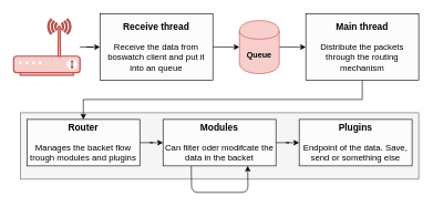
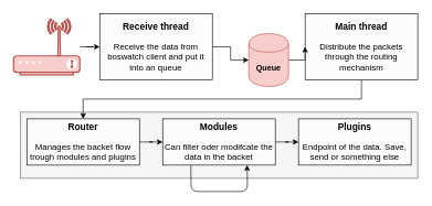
- <mxCell id="6" value="&lt;b&gt;Queue&lt;/b&gt;" style="shape=cylinder;whiteSpace=wrap;html=1;boundedLbl=1;backgroundOutline=1;strokeColor=#b85450;fillColor=#f8cecc;" vertex="1" parent="1"><mxGeometry x="360" y="30" width="60" height="80" as="geometry" /></mxCell>
+ <mxCell id="6" value="&lt;b&gt;Queue&lt;/b&gt;" style="shape=cylinder;whiteSpace=wrap;html=1;boundedLbl=1;backgroundOutline=1;strokeColor=#b85450;fillColor=#f8cecc;" vertex="1" parent="1"><mxGeometry x="375" y="50" width="60" height="80" as="geometry" /></mxCell>
